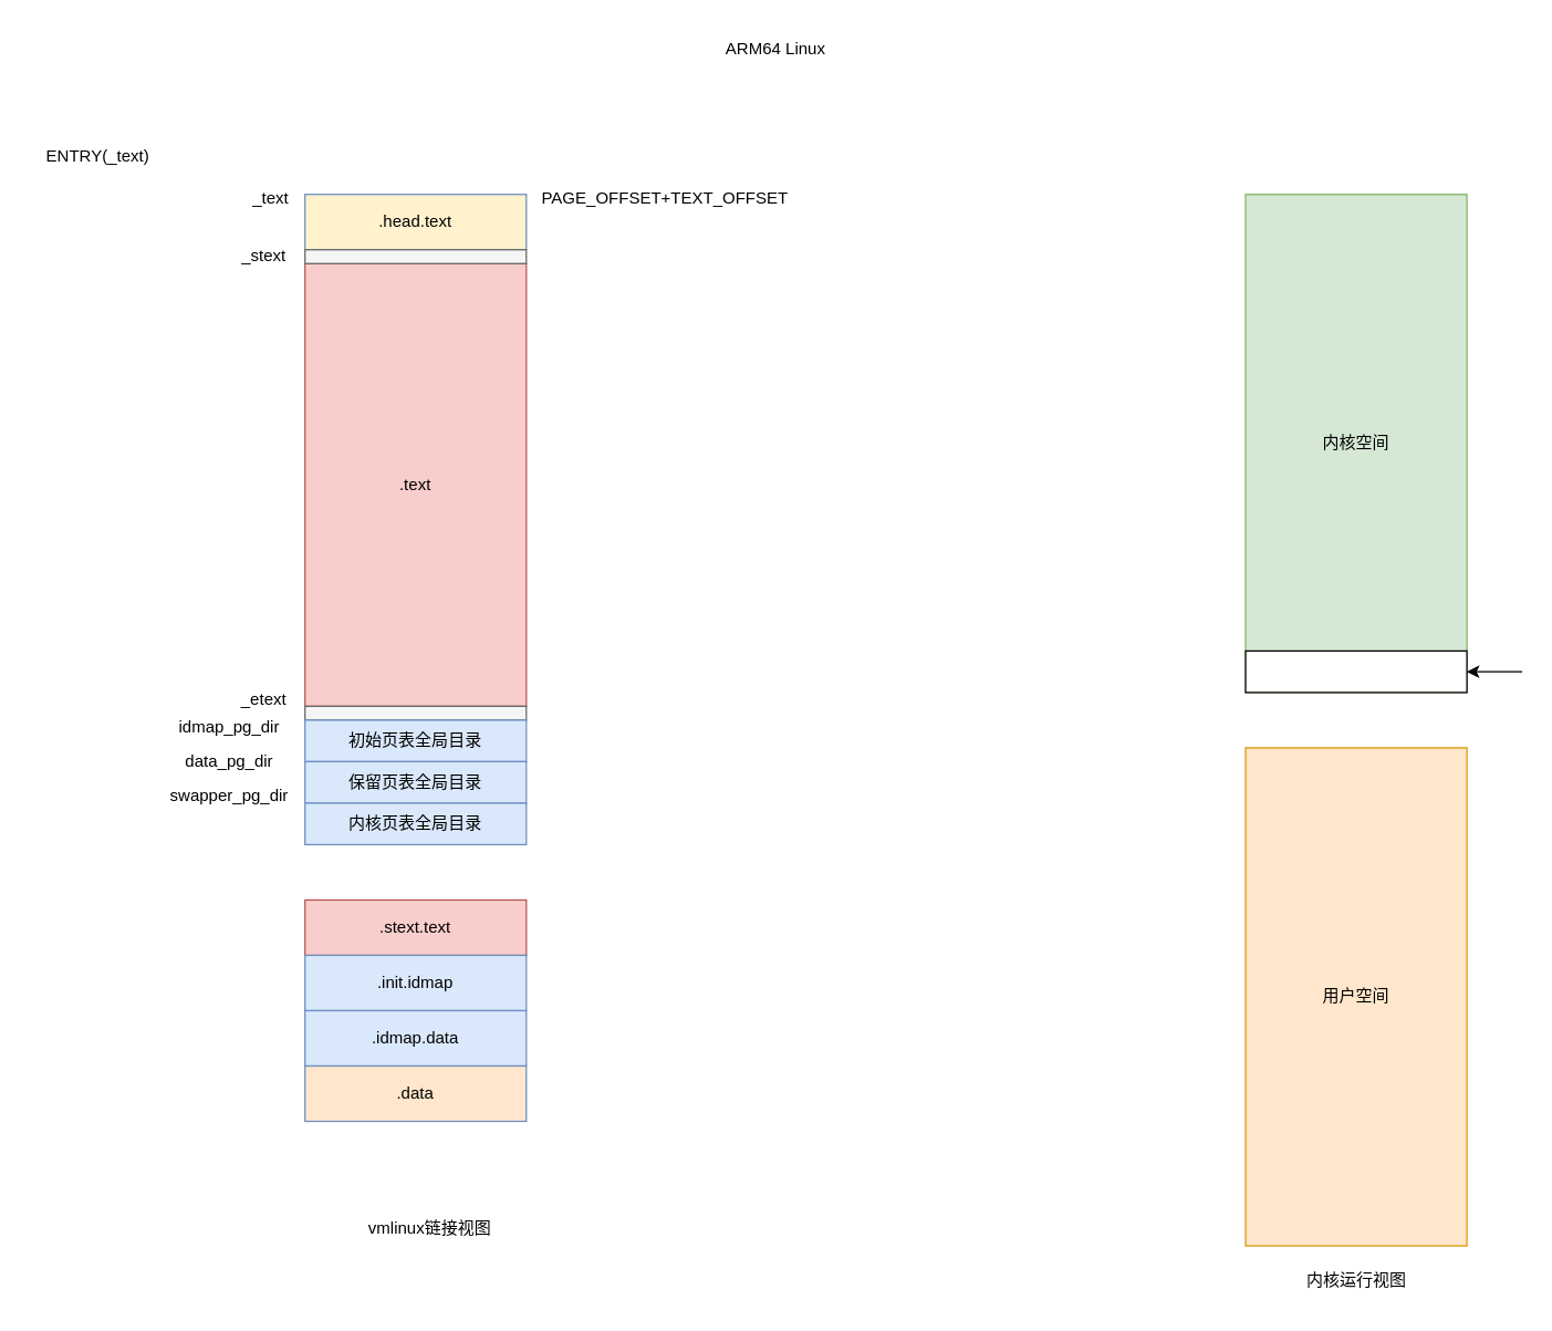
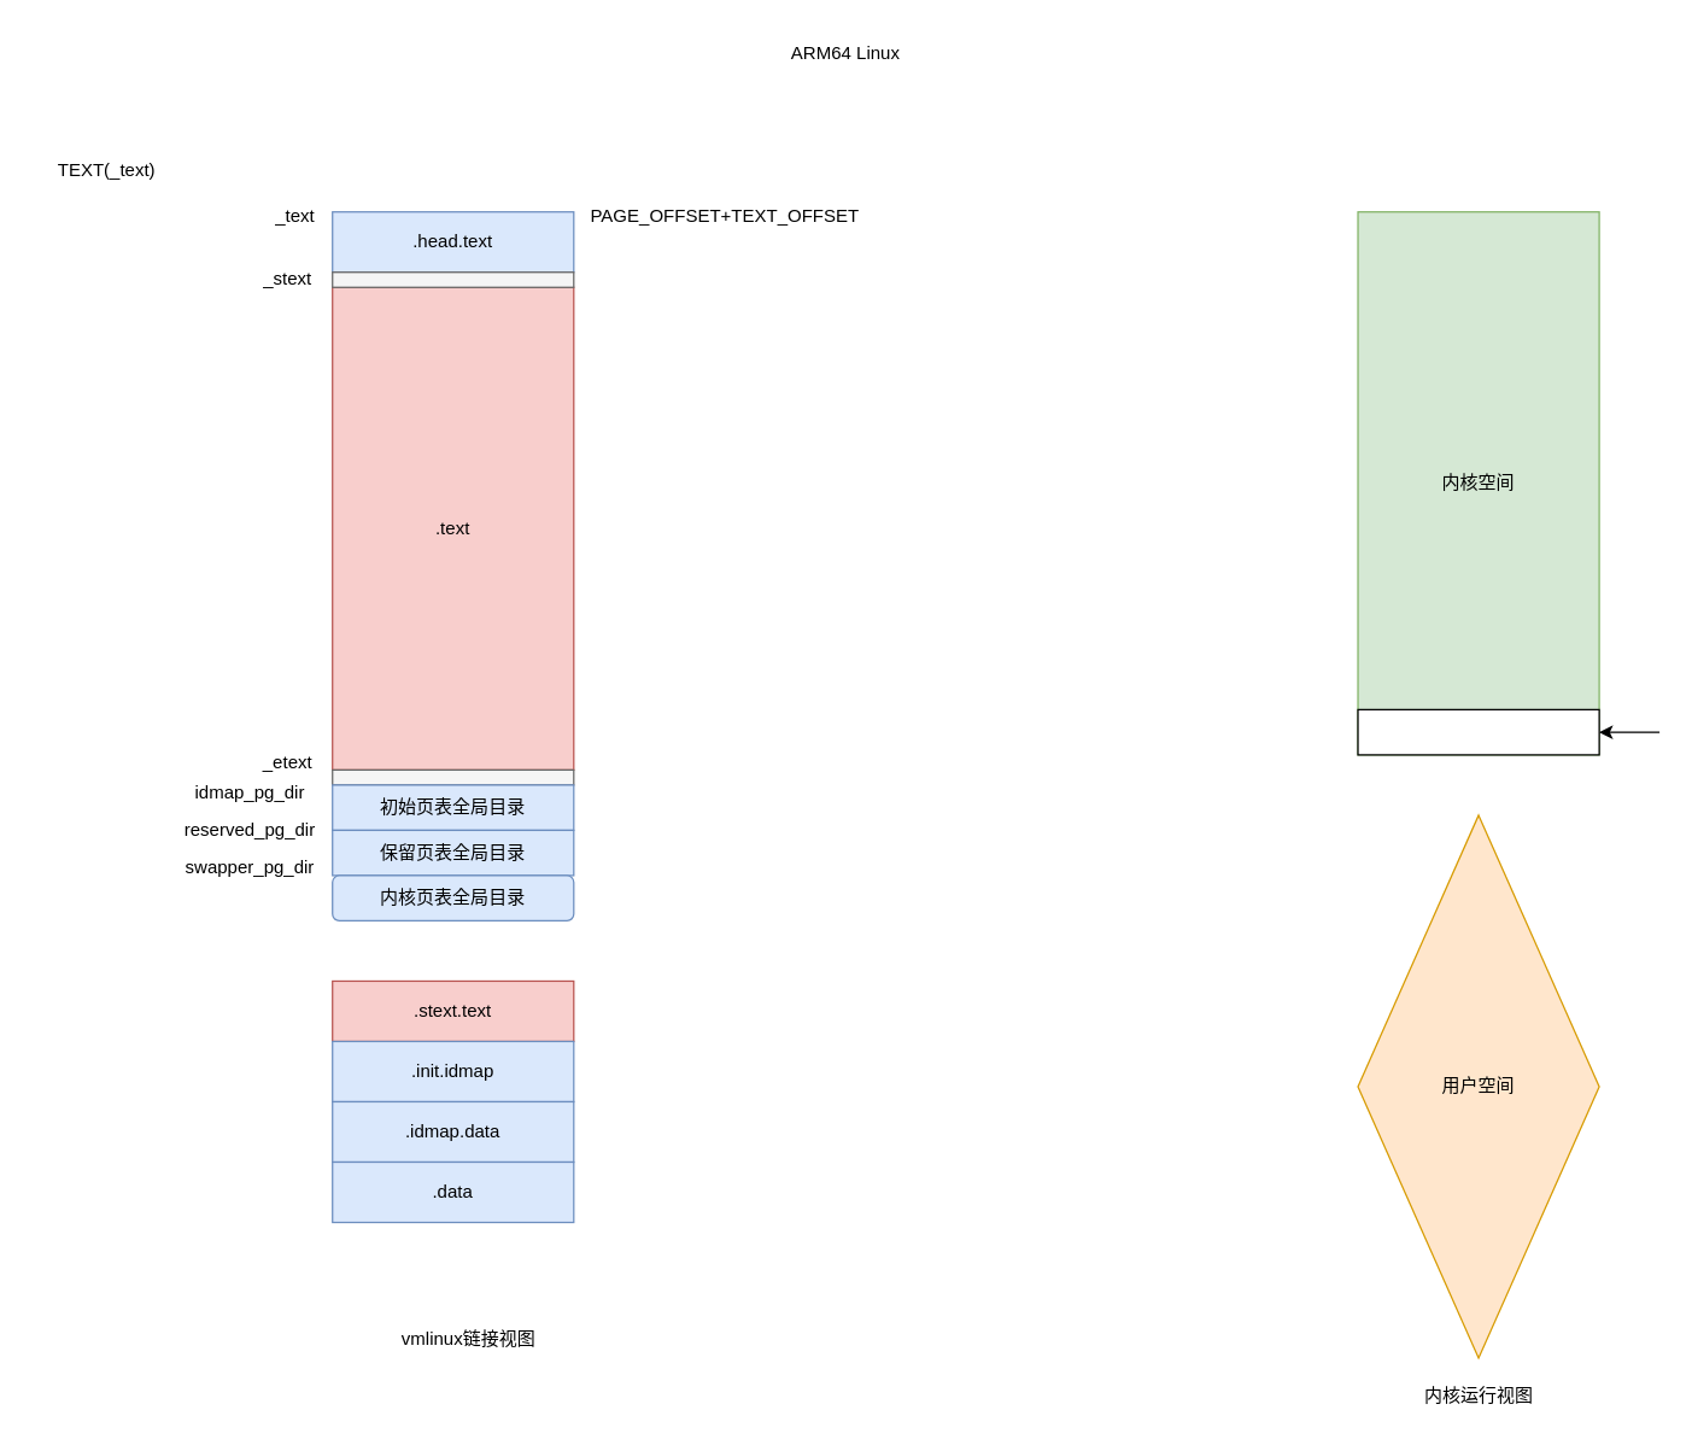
- <mxCell id="5" value="ENTRY(_text)" style="text;html=1;align=center;verticalAlign=middle;resizable=0;points=[];autosize=1;strokeColor=none;fillColor=none;" parent="1" vertex="1"><mxGeometry x="20" y="98" width="100" height="30" as="geometry" /></mxCell>
+ <mxCell id="5" value="TEXT(_text)" style="text;html=1;align=center;verticalAlign=middle;resizable=0;points=[];autosize=1;strokeColor=none;fillColor=none;" parent="1" vertex="1"><mxGeometry x="20" y="98" width="100" height="30" as="geometry" /></mxCell>
- <mxCell id="2" value=".head.text" style="rounded=0;whiteSpace=wrap;html=1;fillColor=#fff2cc;strokeColor=#6c8ebf;" parent="1" vertex="1"><mxGeometry x="220" y="140" width="160" height="40" as="geometry" /></mxCell>
+ <mxCell id="2" value=".head.text" style="rounded=0;whiteSpace=wrap;html=1;fillColor=#dae8fc;strokeColor=#6c8ebf;" parent="1" vertex="1"><mxGeometry x="220" y="140" width="160" height="40" as="geometry" /></mxCell>
- <mxCell id="14" value="data_pg_dir" style="text;html=1;align=center;verticalAlign=middle;resizable=0;points=[];autosize=1;strokeColor=none;fillColor=none;" parent="1" vertex="1"><mxGeometry x="110" y="535" width="110" height="30" as="geometry" /></mxCell>
+ <mxCell id="14" value="reserved_pg_dir" style="text;html=1;align=center;verticalAlign=middle;resizable=0;points=[];autosize=1;strokeColor=none;fillColor=none;" parent="1" vertex="1"><mxGeometry x="110" y="535" width="110" height="30" as="geometry" /></mxCell>
- <mxCell id="13" value="内核页表全局目录" style="rounded=0;whiteSpace=wrap;html=1;fillColor=#dae8fc;strokeColor=#6c8ebf;" parent="1" vertex="1"><mxGeometry x="220" y="580" width="160" height="30" as="geometry" /></mxCell>
+ <mxCell id="13" value="内核页表全局目录" style="whiteSpace=wrap;html=1;fillColor=#dae8fc;strokeColor=#6c8ebf;rounded=1;" parent="1" vertex="1"><mxGeometry x="220" y="580" width="160" height="30" as="geometry" /></mxCell>
- <mxCell id="22" value="用户空间" style="rounded=0;whiteSpace=wrap;html=1;fillColor=#ffe6cc;strokeColor=#d79b00;" vertex="1" parent="1"><mxGeometry x="900" y="540" width="160" height="360" as="geometry" /></mxCell>
+ <mxCell id="22" value="用户空间" style="rhombus;whiteSpace=wrap;html=1;fillColor=#ffe6cc;strokeColor=#d79b00;" vertex="1" parent="1"><mxGeometry x="900" y="540" width="160" height="360" as="geometry" /></mxCell>
- <mxCell id="20" value=".data" style="rounded=0;whiteSpace=wrap;html=1;fillColor=#ffe6cc;strokeColor=#6c8ebf;" parent="1" vertex="1"><mxGeometry x="220" y="770" width="160" height="40" as="geometry" /></mxCell>
+ <mxCell id="20" value=".data" style="rounded=0;whiteSpace=wrap;html=1;fillColor=#dae8fc;strokeColor=#6c8ebf;" parent="1" vertex="1"><mxGeometry x="220" y="770" width="160" height="40" as="geometry" /></mxCell>
